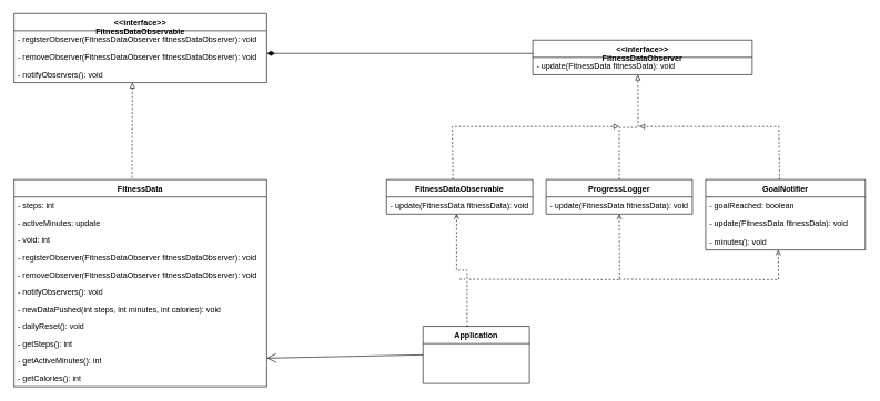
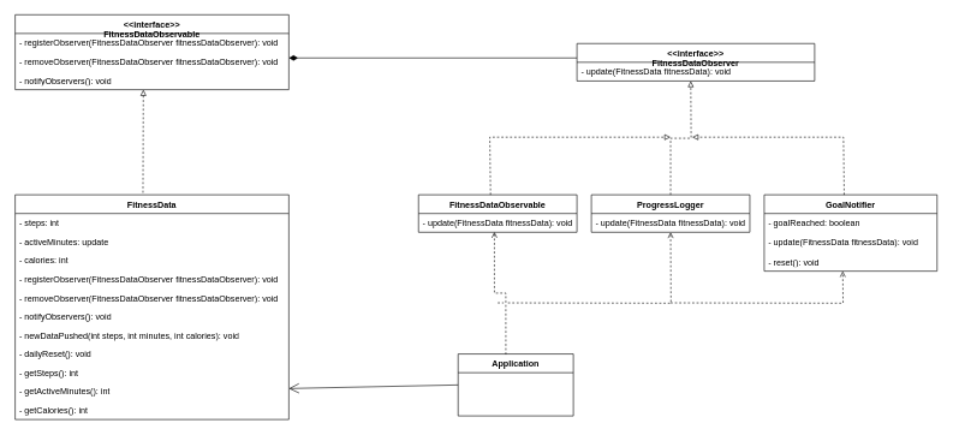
- <mxCell id="13" value="- void: int" style="text;strokeColor=none;fillColor=none;align=left;verticalAlign=top;spacingLeft=4;spacingRight=4;overflow=hidden;rotatable=0;points=[[0,0.5],[1,0.5]];portConstraint=eastwest;whiteSpace=wrap;html=1;" parent="10" vertex="1"><mxGeometry y="78" width="380" height="26" as="geometry" /></mxCell>
+ <mxCell id="13" value="- calories: int" style="text;strokeColor=none;fillColor=none;align=left;verticalAlign=top;spacingLeft=4;spacingRight=4;overflow=hidden;rotatable=0;points=[[0,0.5],[1,0.5]];portConstraint=eastwest;whiteSpace=wrap;html=1;" parent="10" vertex="1"><mxGeometry y="78" width="380" height="26" as="geometry" /></mxCell>
- <mxCell id="9" value="- minutes(): void" style="text;strokeColor=none;fillColor=none;align=left;verticalAlign=top;spacingLeft=4;spacingRight=4;overflow=hidden;rotatable=0;points=[[0,0.5],[1,0.5]];portConstraint=eastwest;whiteSpace=wrap;html=1;" parent="6" vertex="1"><mxGeometry y="80" width="240" height="26" as="geometry" /></mxCell>
+ <mxCell id="9" value="- reset(): void" style="text;strokeColor=none;fillColor=none;align=left;verticalAlign=top;spacingLeft=4;spacingRight=4;overflow=hidden;rotatable=0;points=[[0,0.5],[1,0.5]];portConstraint=eastwest;whiteSpace=wrap;html=1;" parent="6" vertex="1"><mxGeometry y="80" width="240" height="26" as="geometry" /></mxCell>
